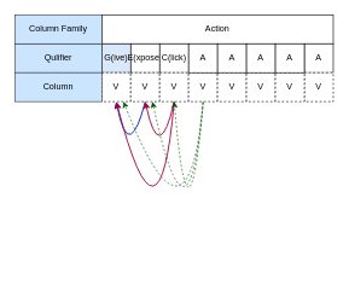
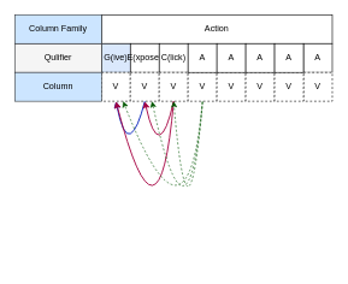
- <mxCell id="19" value="Qulifier" style="rounded=0;whiteSpace=wrap;html=1;fillColor=#cce5ff;strokeColor=#36393d;" vertex="1" parent="1"><mxGeometry x="20" y="60" width="120" height="40" as="geometry" /></mxCell>
+ <mxCell id="19" value="Qulifier" style="rounded=0;whiteSpace=wrap;html=1;fillColor=#f5f5f5;strokeColor=#36393d;" vertex="1" parent="1"><mxGeometry x="20" y="60" width="120" height="40" as="geometry" /></mxCell>
